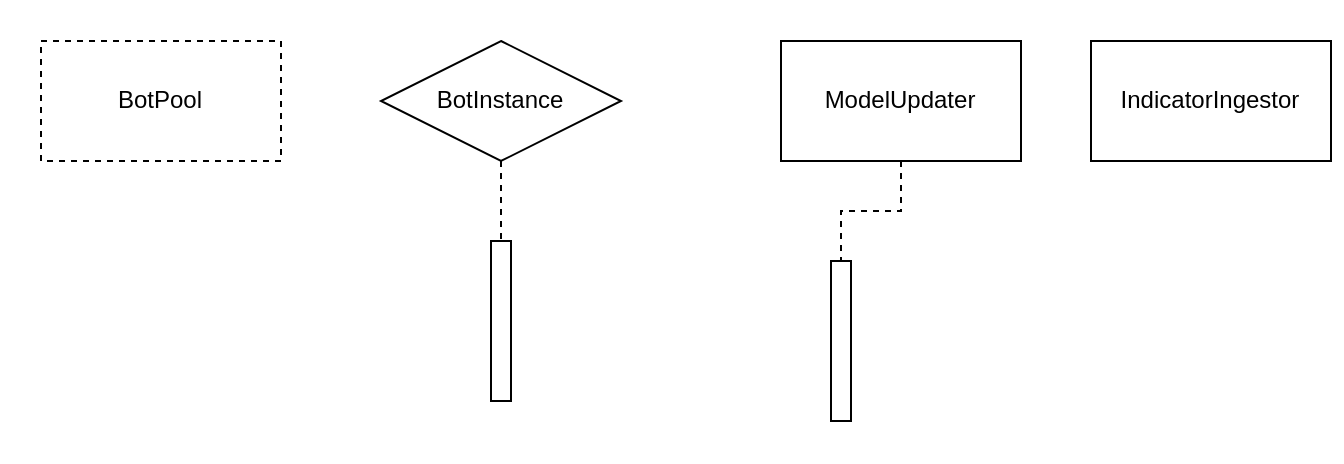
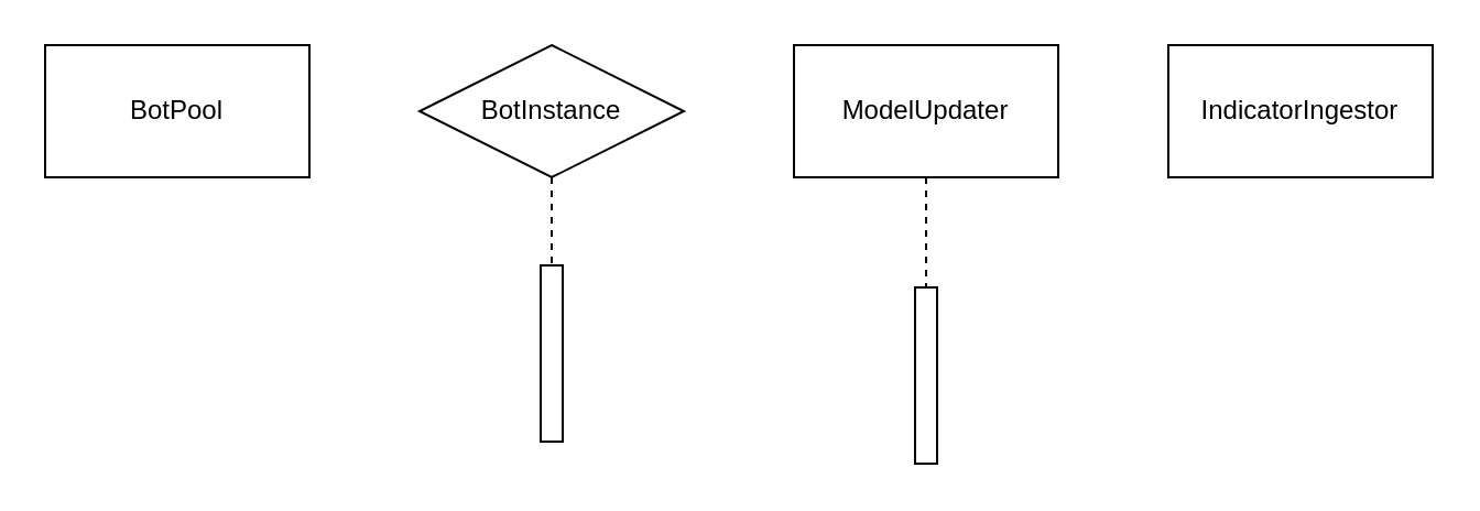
- <mxCell id="9" value="BotPool" style="rounded=0;whiteSpace=wrap;html=1;dashed=1;" vertex="1" parent="1"><mxGeometry x="20" y="20" width="120" height="60" as="geometry" /></mxCell>
+ <mxCell id="9" value="BotPool" style="rounded=0;whiteSpace=wrap;html=1;" vertex="1" parent="1"><mxGeometry x="20" y="20" width="120" height="60" as="geometry" /></mxCell>
- <mxCell id="5" value="ModelUpdater" style="rounded=0;whiteSpace=wrap;html=1;" vertex="1" parent="1"><mxGeometry x="390" y="20" width="120" height="60" as="geometry" /></mxCell>
+ <mxCell id="5" value="ModelUpdater" style="rounded=0;whiteSpace=wrap;html=1;" vertex="1" parent="1"><mxGeometry x="360" y="20" width="120" height="60" as="geometry" /></mxCell>
- <mxCell id="6" value="IndicatorIngestor" style="rounded=0;whiteSpace=wrap;html=1;" vertex="1" parent="1"><mxGeometry x="545" y="20" width="120" height="60" as="geometry" /></mxCell>
+ <mxCell id="6" value="IndicatorIngestor" style="rounded=0;whiteSpace=wrap;html=1;" vertex="1" parent="1"><mxGeometry x="530" y="20" width="120" height="60" as="geometry" /></mxCell>
